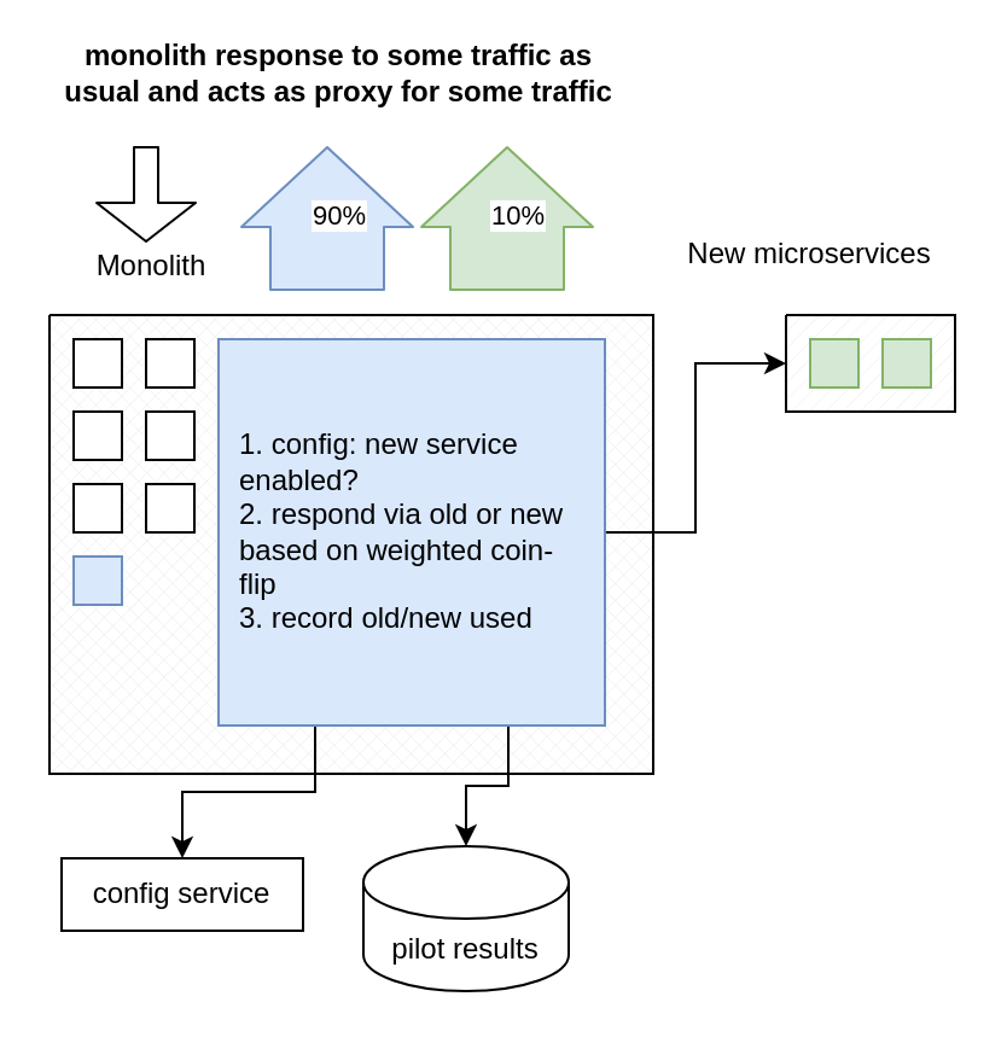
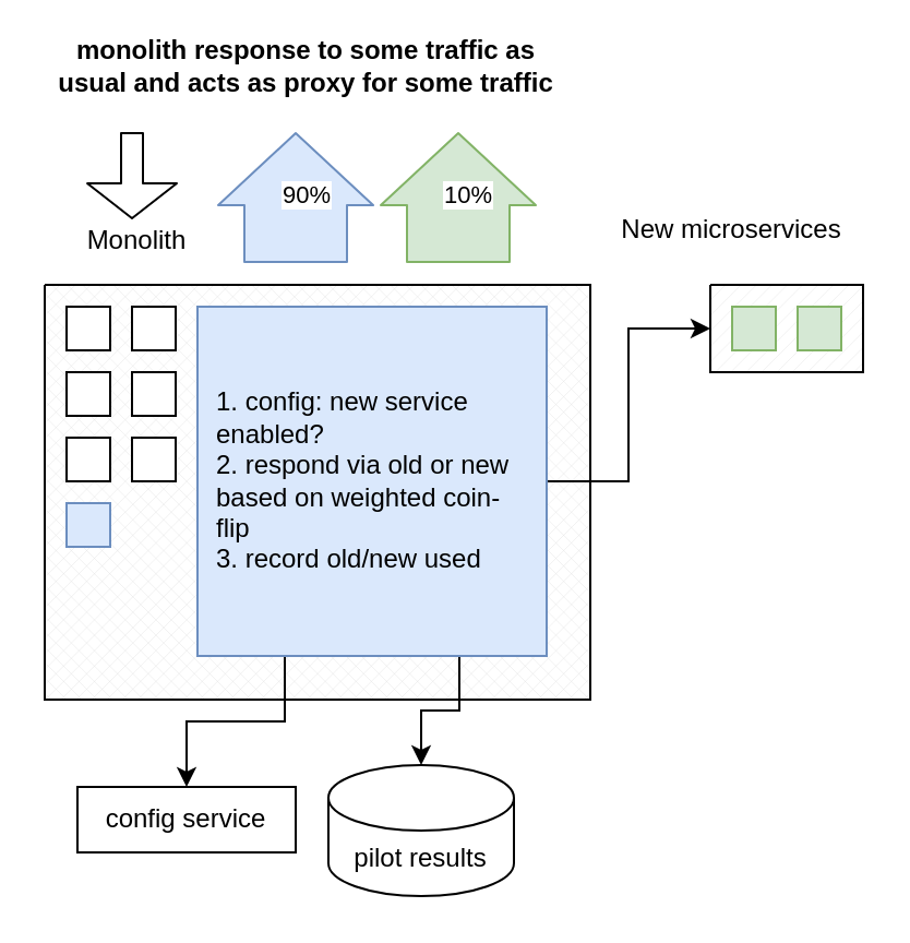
- <mxCell id="19" value="config service" style="rounded=0;whiteSpace=wrap;html=1;" parent="1" vertex="1"><mxGeometry x="25" y="355" width="100" height="30" as="geometry" /></mxCell>
+ <mxCell id="19" value="config service" style="rounded=0;whiteSpace=wrap;html=1;" parent="1" vertex="1"><mxGeometry x="35" y="360" width="100" height="30" as="geometry" /></mxCell>
